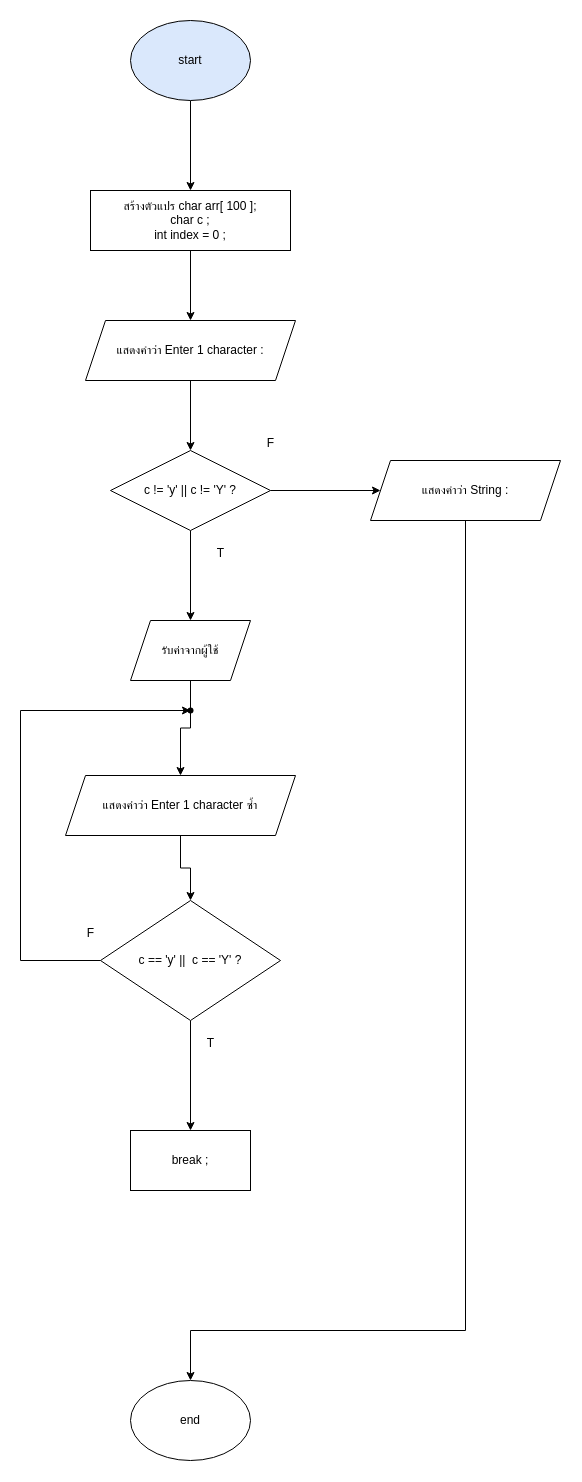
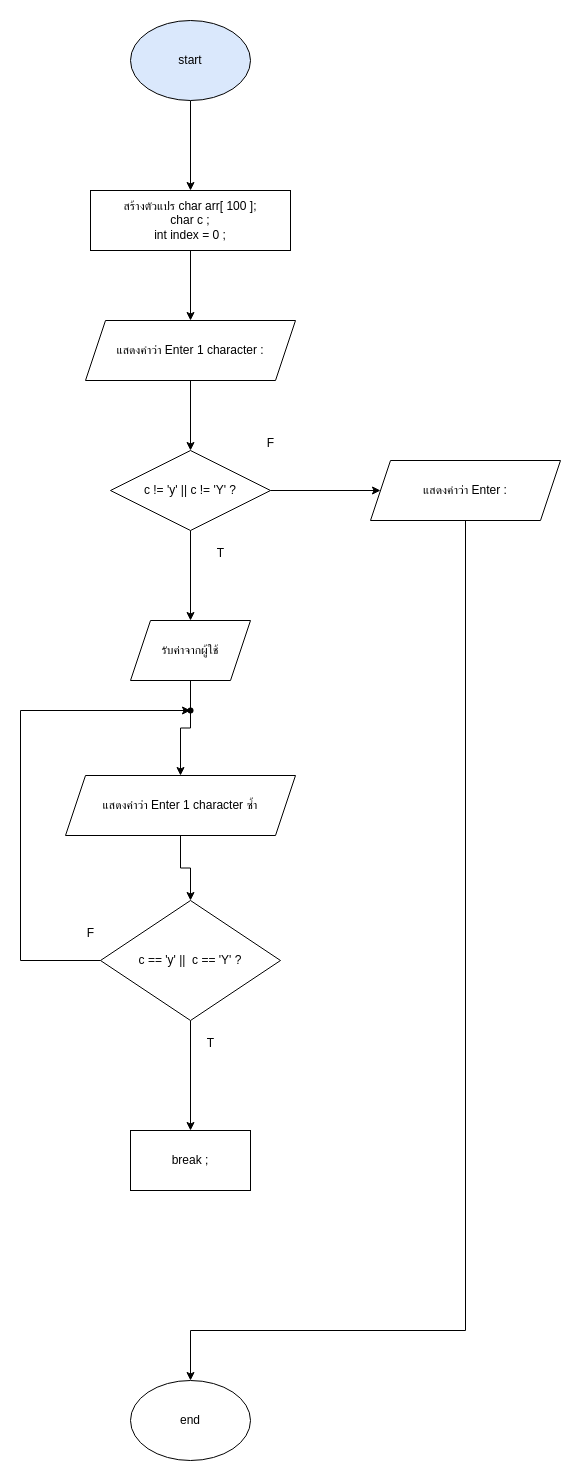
- <mxCell id="20" value="แสดงคำว่า String :" style="shape=parallelogram;perimeter=parallelogramPerimeter;whiteSpace=wrap;html=1;fixedSize=1;" vertex="1" parent="1"><mxGeometry x="370" y="460" width="190" height="60" as="geometry" /></mxCell>
+ <mxCell id="20" value="แสดงคำว่า Enter :" style="shape=parallelogram;perimeter=parallelogramPerimeter;whiteSpace=wrap;html=1;fixedSize=1;" vertex="1" parent="1"><mxGeometry x="370" y="460" width="190" height="60" as="geometry" /></mxCell>
